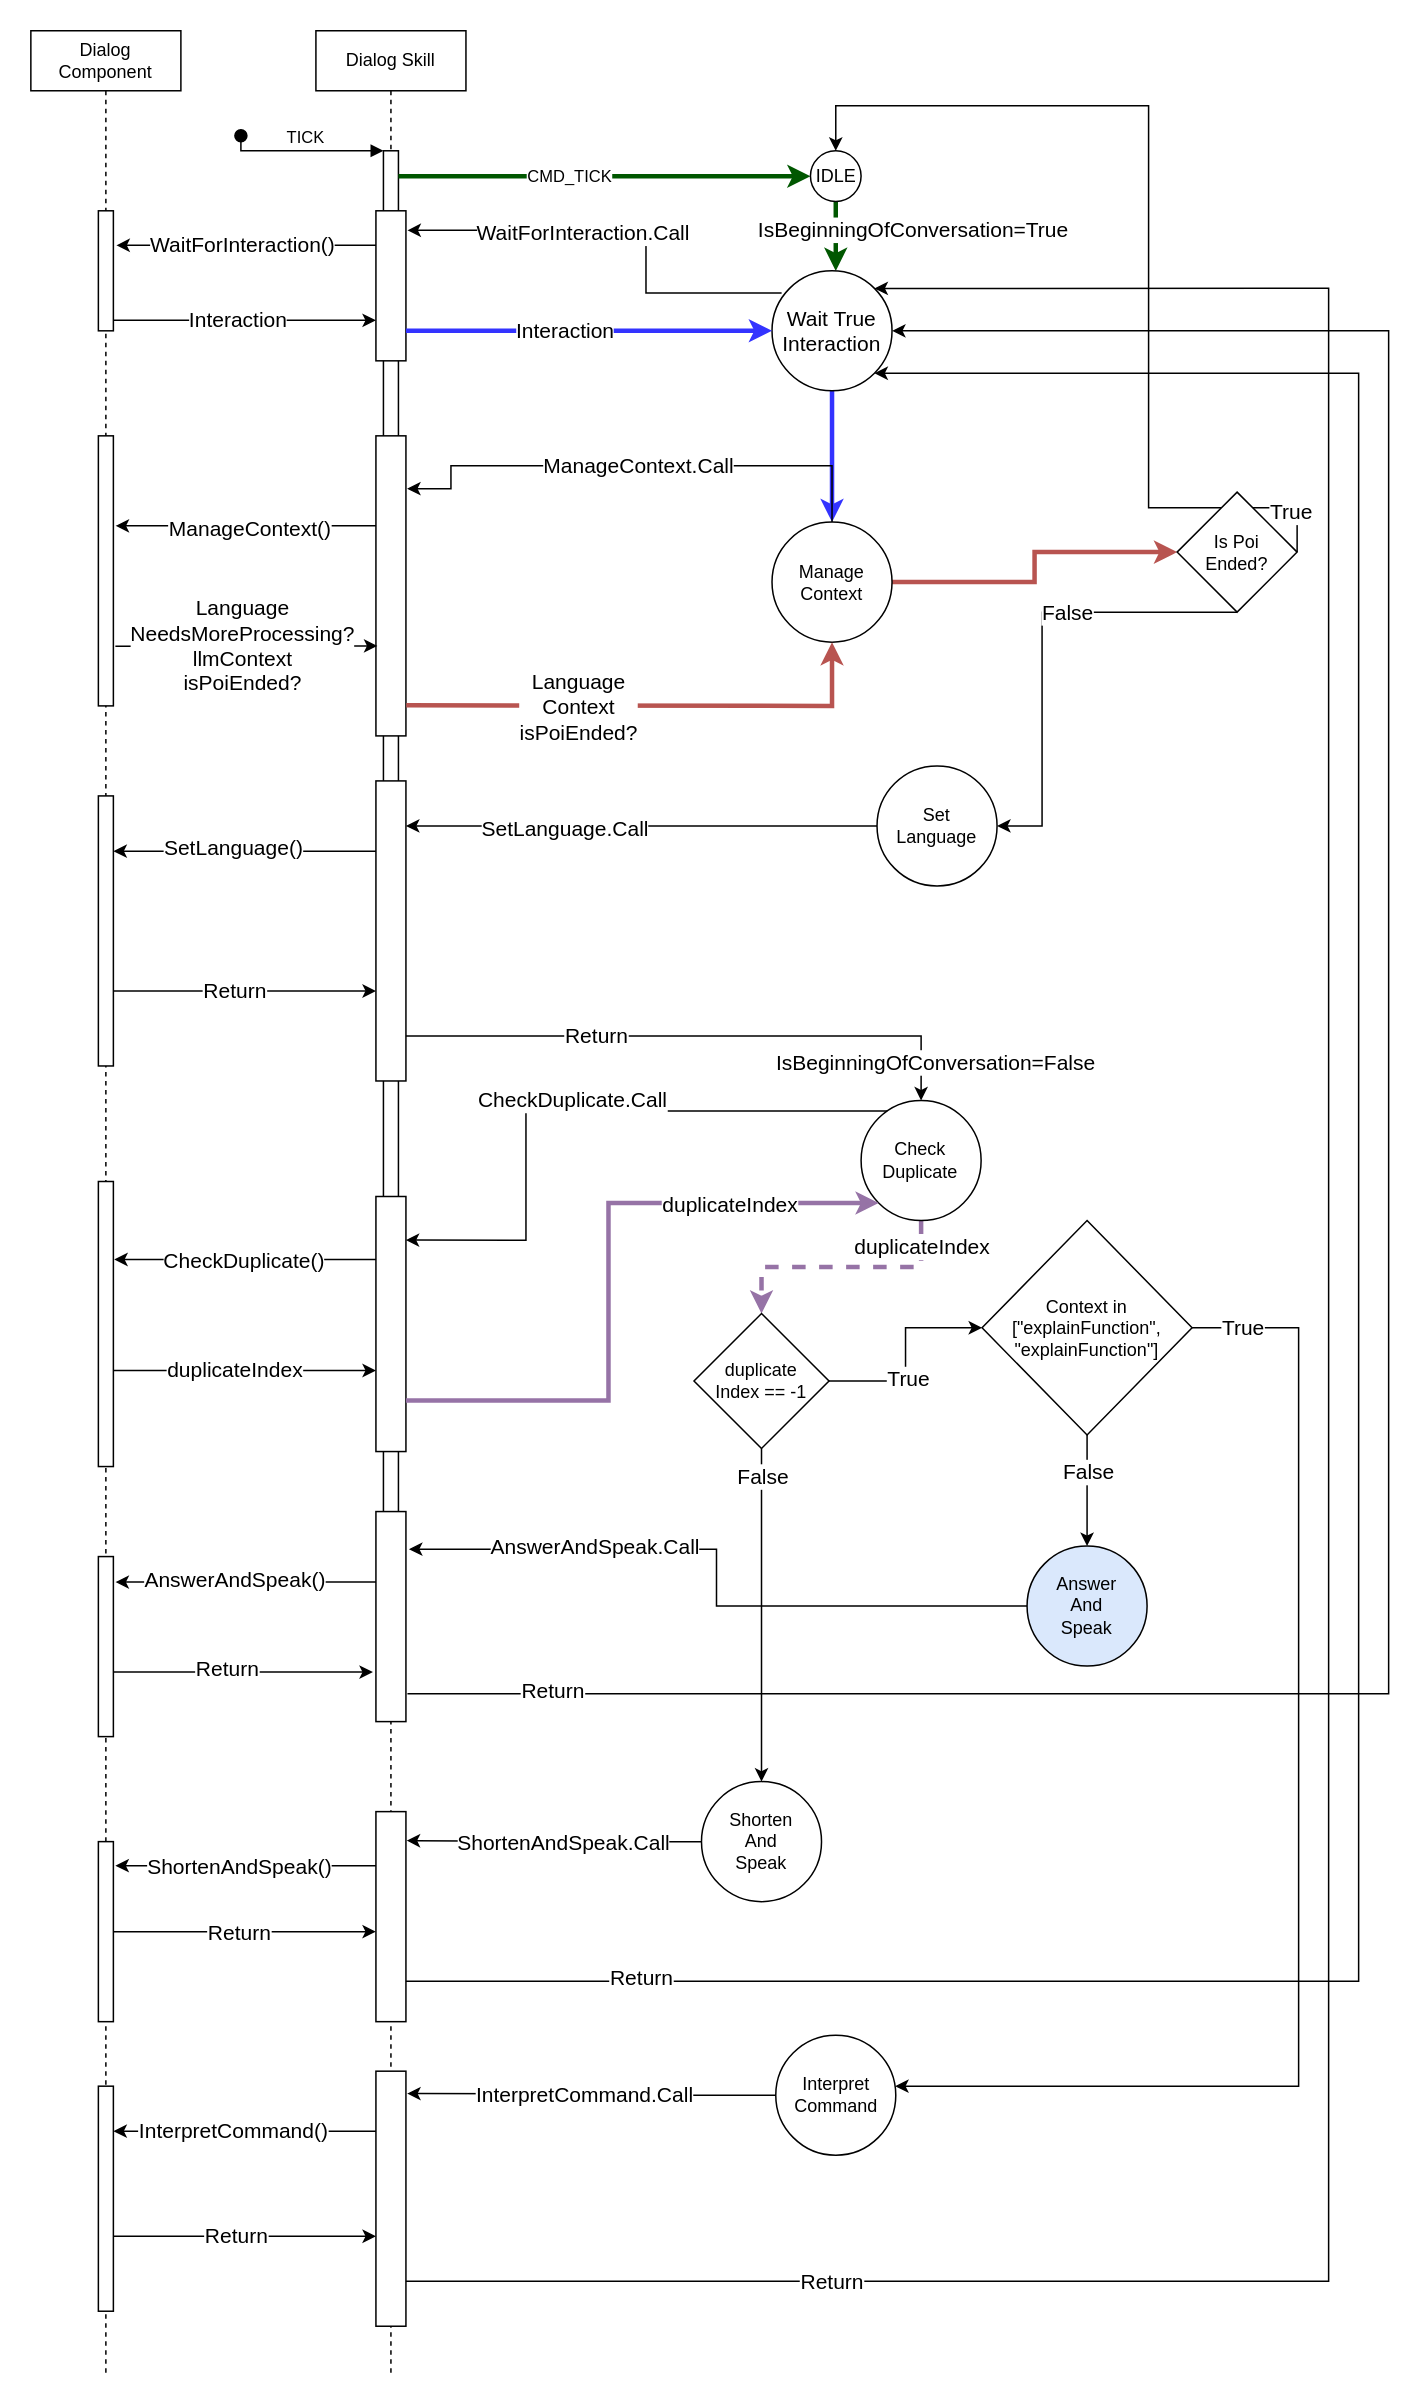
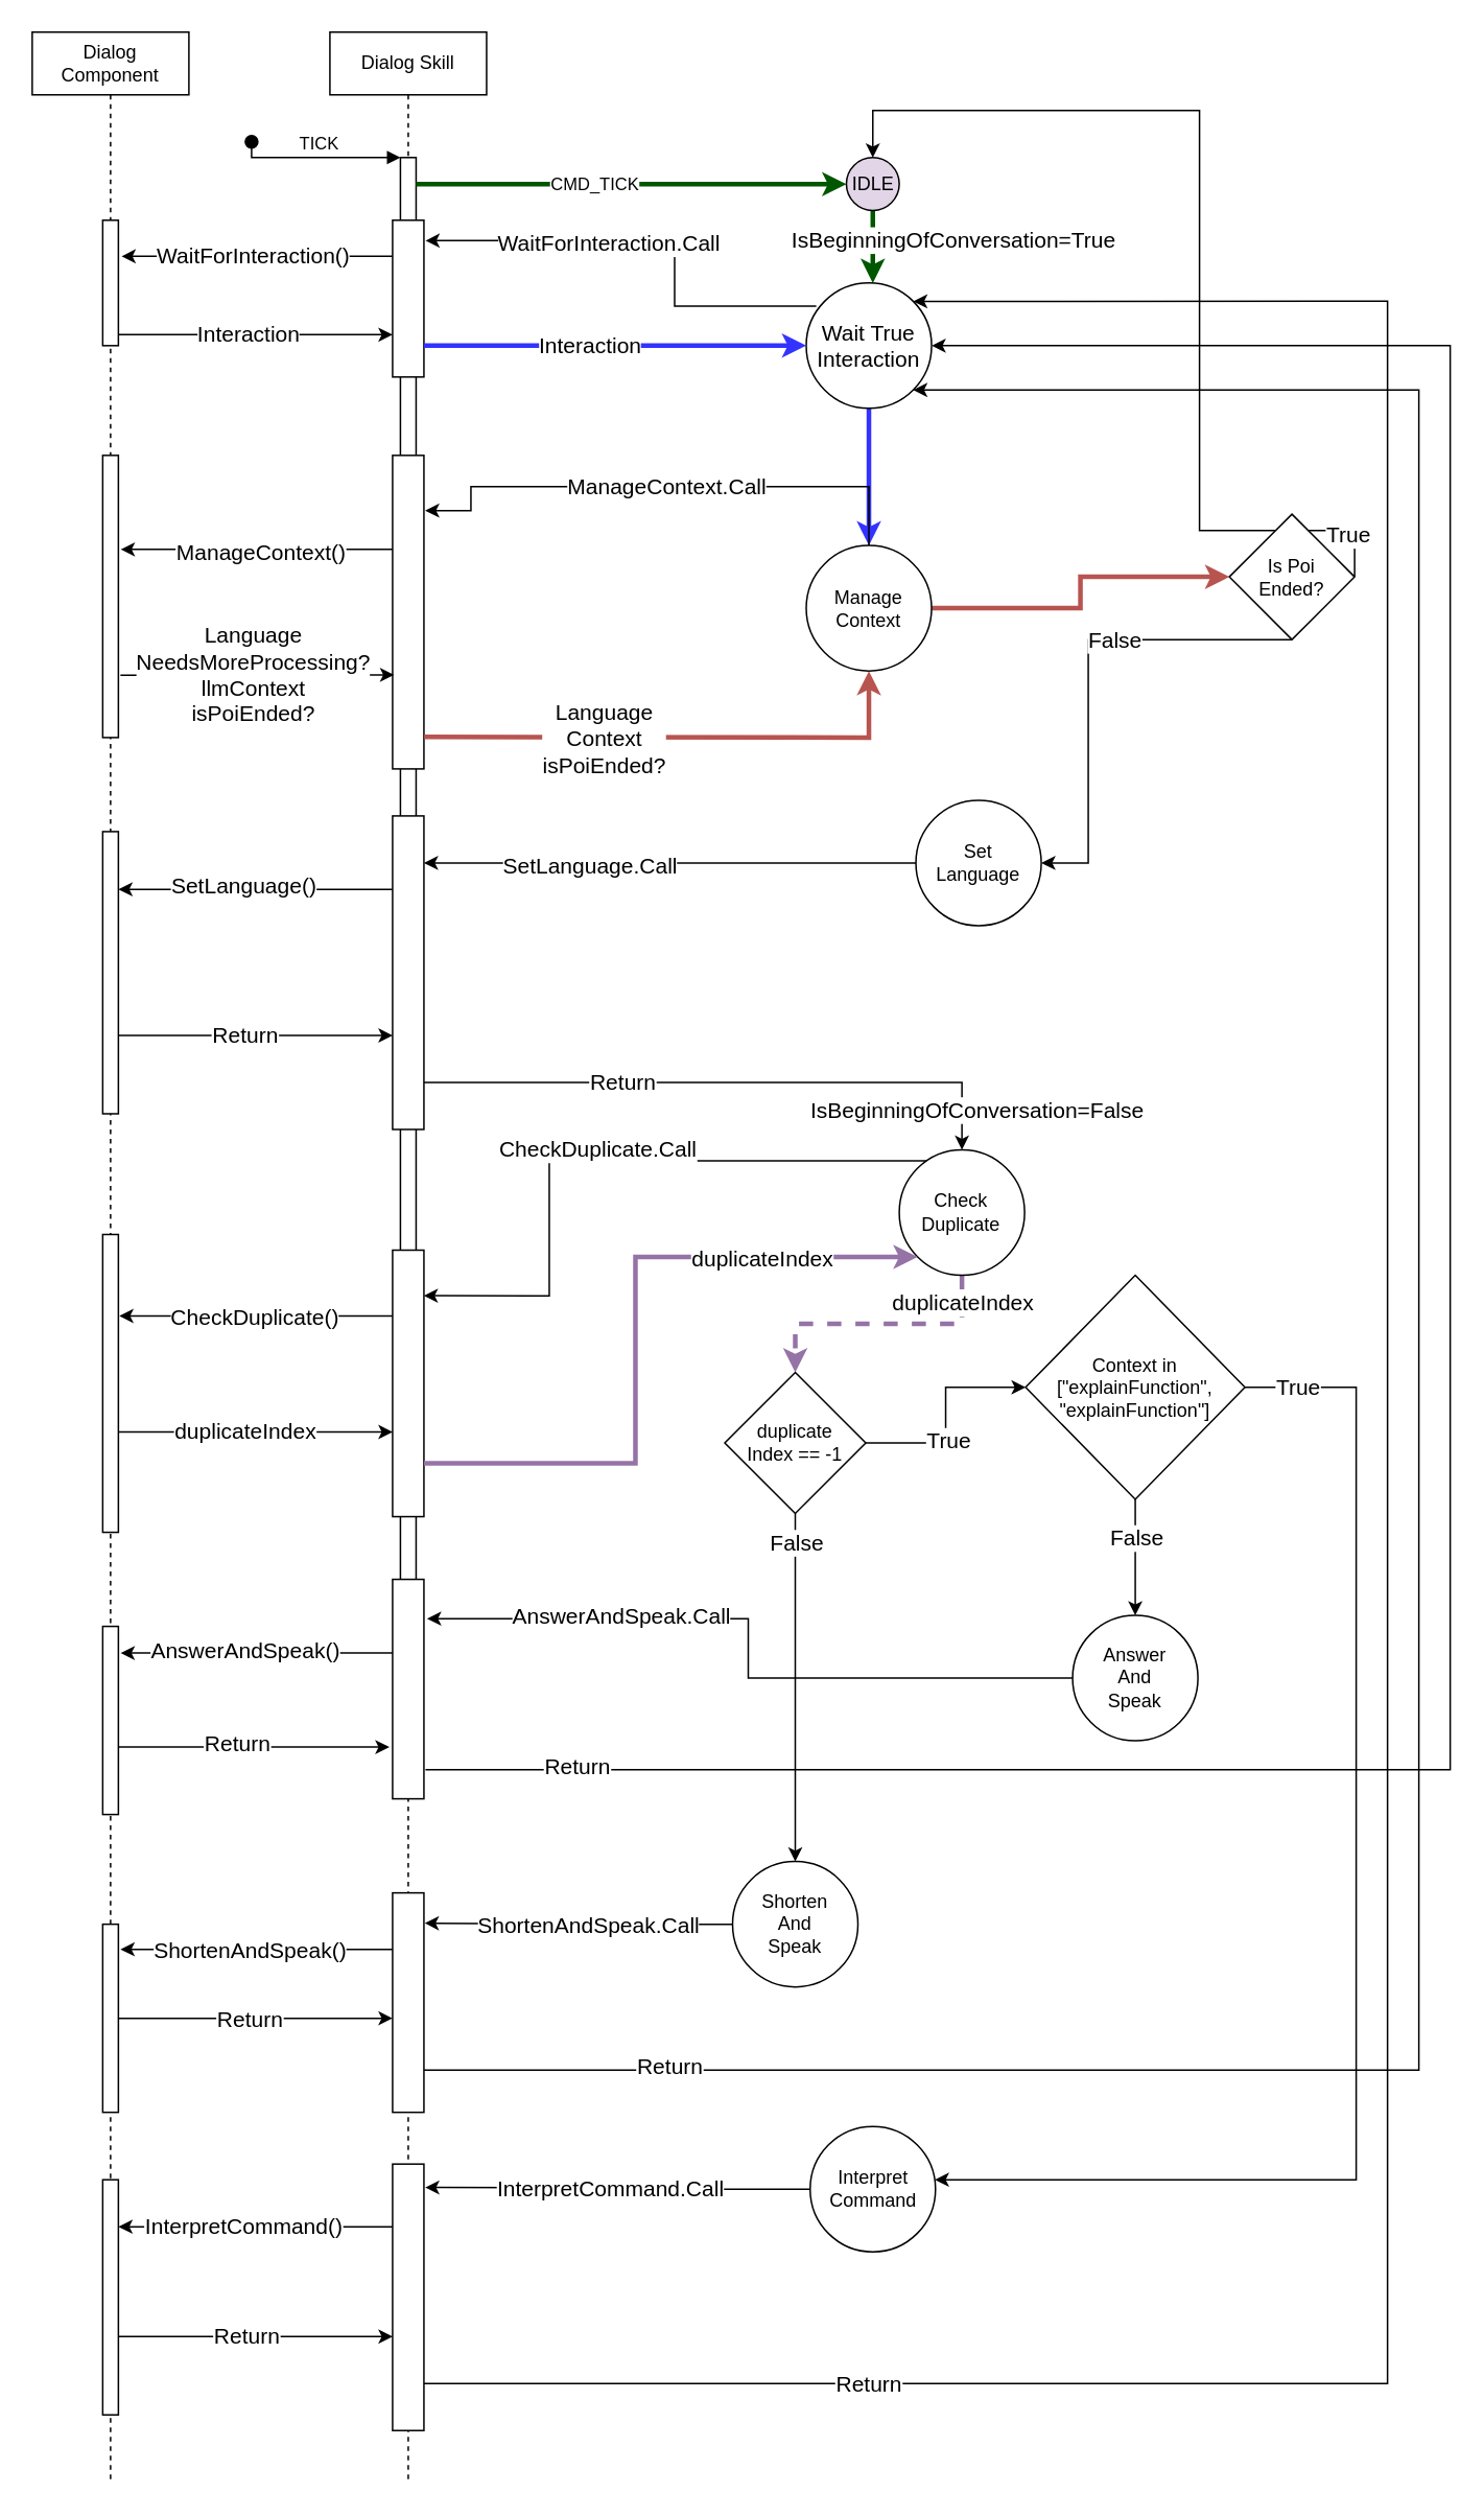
- <mxCell id="26" value="IDLE" style="ellipse;whiteSpace=wrap;html=1;aspect=fixed;" parent="1" vertex="1"><mxGeometry x="539.63" y="100" width="33.75" height="33.75" as="geometry" /></mxCell>
+ <mxCell id="26" value="IDLE" style="ellipse;whiteSpace=wrap;html=1;aspect=fixed;fillColor=#e1d5e7;" parent="1" vertex="1"><mxGeometry x="539.63" y="100" width="33.75" height="33.75" as="geometry" /></mxCell>
- <mxCell id="60" value="&lt;div&gt;Answer&lt;/div&gt;&lt;div&gt;And&lt;/div&gt;&lt;div&gt;Speak&lt;/div&gt;" style="ellipse;whiteSpace=wrap;html=1;fillColor=#dae8fc;" parent="1" vertex="1"><mxGeometry x="684" y="1030" width="80" height="80" as="geometry" /></mxCell>
+ <mxCell id="60" value="&lt;div&gt;Answer&lt;/div&gt;&lt;div&gt;And&lt;/div&gt;&lt;div&gt;Speak&lt;/div&gt;" style="ellipse;whiteSpace=wrap;html=1;" parent="1" vertex="1"><mxGeometry x="684" y="1030" width="80" height="80" as="geometry" /></mxCell>
